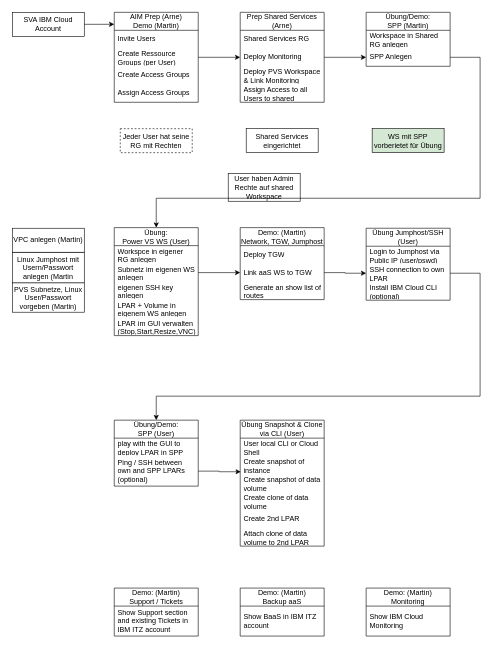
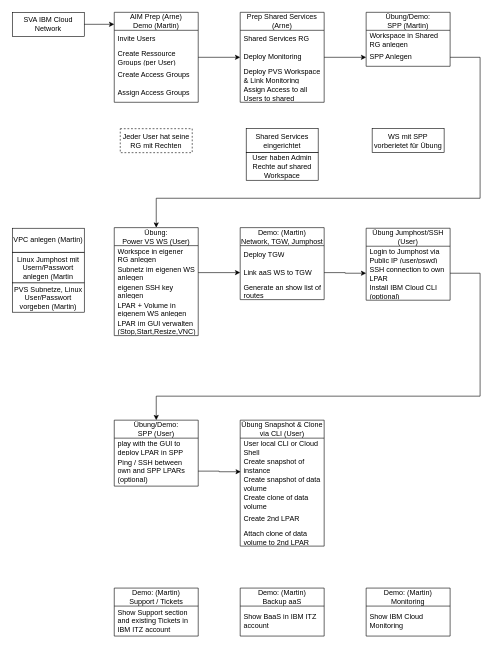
- <mxCell id="2" value="SVA IBM Cloud Account" style="rounded=0;whiteSpace=wrap;html=1;" parent="1" vertex="1"><mxGeometry x="20" y="20" width="120" height="40" as="geometry" /></mxCell>
+ <mxCell id="2" value="SVA IBM Cloud Network" style="rounded=0;whiteSpace=wrap;html=1;" parent="1" vertex="1"><mxGeometry x="20" y="20" width="120" height="40" as="geometry" /></mxCell>
- <mxCell id="56" value="WS mit SPP vorberietet für Übung" style="rounded=0;whiteSpace=wrap;html=1;fillColor=#d5e8d4;" parent="1" vertex="1"><mxGeometry x="620" y="214" width="120" height="40" as="geometry" /></mxCell>
+ <mxCell id="56" value="WS mit SPP vorberietet für Übung" style="rounded=0;whiteSpace=wrap;html=1;" parent="1" vertex="1"><mxGeometry x="620" y="214" width="120" height="40" as="geometry" /></mxCell>
- <mxCell id="33" value="User haben Admin Rechte auf shared Workspace" style="rounded=0;whiteSpace=wrap;html=1;" parent="1" vertex="1"><mxGeometry x="380" y="289" width="120" height="46" as="geometry" /></mxCell>
+ <mxCell id="33" value="User haben Admin Rechte auf shared Workspace" style="rounded=0;whiteSpace=wrap;html=1;" parent="1" vertex="1"><mxGeometry x="410" y="254" width="120" height="46" as="geometry" /></mxCell>
